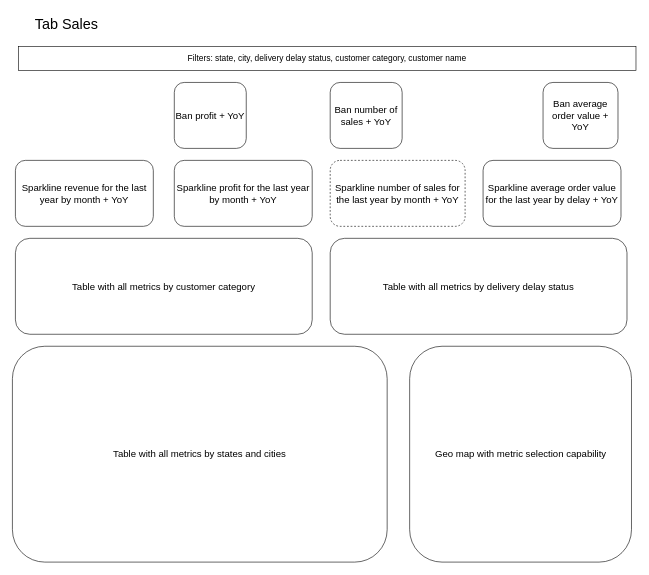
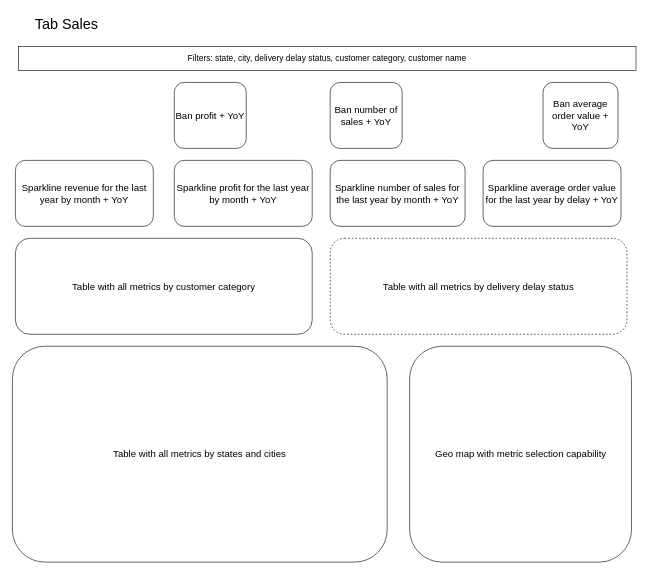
- <mxCell id="5" value="&lt;font size=&quot;3&quot;&gt;Sparkline number of sales for the last year by month + YoY&lt;/font&gt;" style="rounded=1;whiteSpace=wrap;html=1;dashed=1;" parent="1" vertex="1"><mxGeometry x="550" y="267" width="225" height="110" as="geometry" /></mxCell>
+ <mxCell id="5" value="&lt;font size=&quot;3&quot;&gt;Sparkline number of sales for the last year by month + YoY&lt;/font&gt;" style="rounded=1;whiteSpace=wrap;html=1;" parent="1" vertex="1"><mxGeometry x="550" y="267" width="225" height="110" as="geometry" /></mxCell>
- <mxCell id="12" value="&lt;font size=&quot;3&quot;&gt;Table with all metrics by delivery delay status&lt;/font&gt;" style="rounded=1;whiteSpace=wrap;html=1;" parent="1" vertex="1"><mxGeometry x="550" y="397" width="495" height="160" as="geometry" /></mxCell>
+ <mxCell id="12" value="&lt;font size=&quot;3&quot;&gt;Table with all metrics by delivery delay status&lt;/font&gt;" style="rounded=1;whiteSpace=wrap;html=1;dashed=1;" parent="1" vertex="1"><mxGeometry x="550" y="397" width="495" height="160" as="geometry" /></mxCell>
